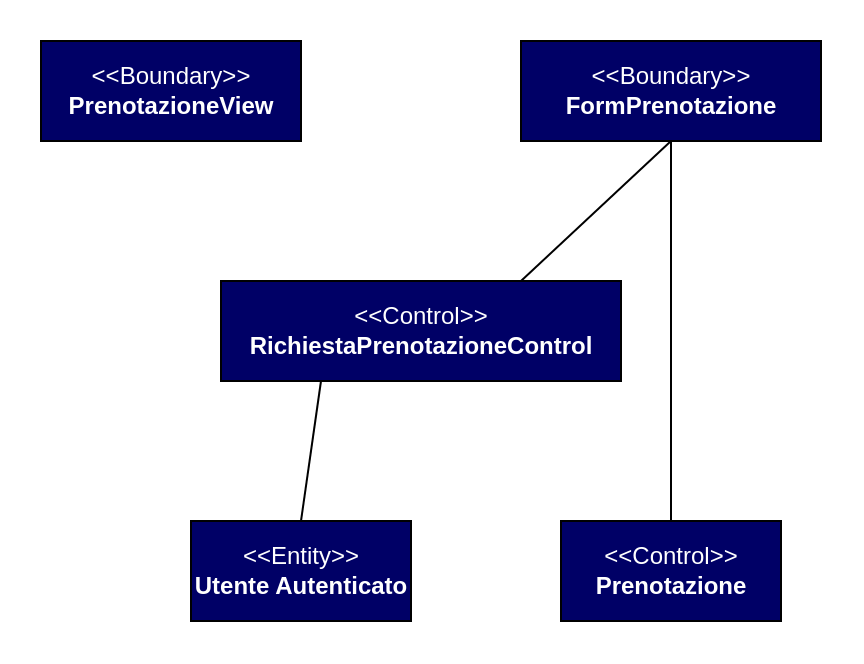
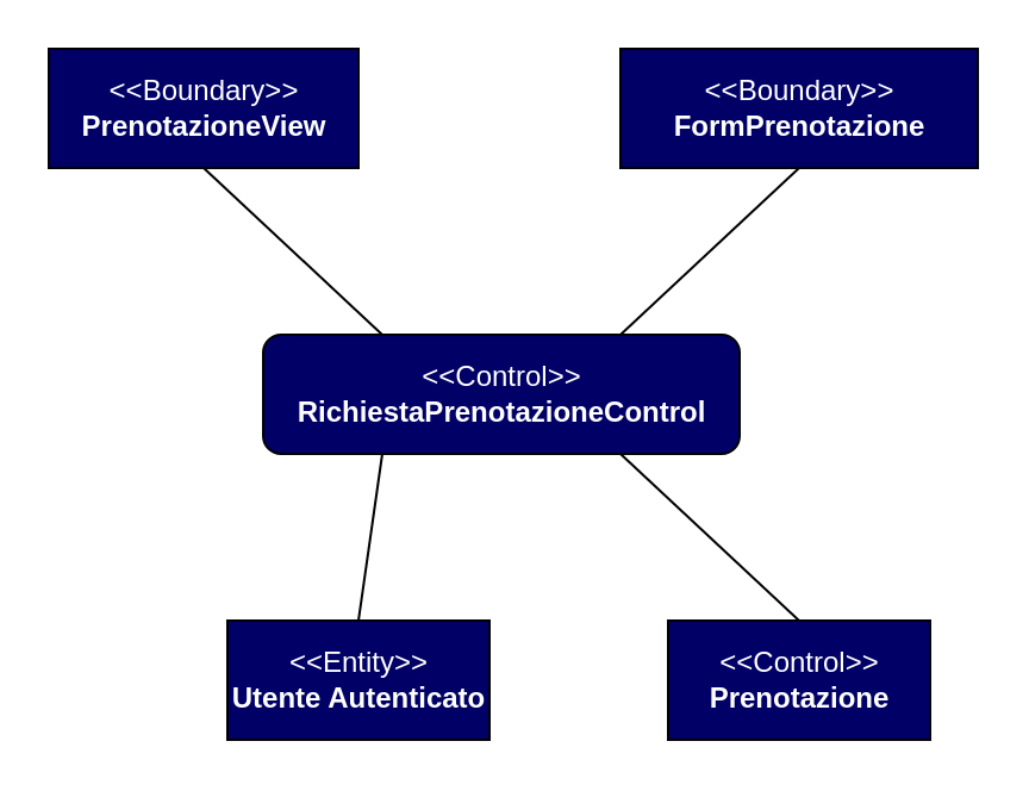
+ <mxCell id="6" value="" style="endArrow=none;html=1;entryX=0.5;entryY=1;entryDx=0;entryDy=0;exitX=0.25;exitY=0;exitDx=0;exitDy=0;" parent="1" source="5" target="4" edge="1"><mxGeometry width="50" height="50" relative="1" as="geometry"><mxPoint x="350" y="210" as="sourcePoint" /><mxPoint x="400" y="160" as="targetPoint" /></mxGeometry></mxCell>
- <mxCell id="5" value="&lt;font color=&quot;#ffffff&quot;&gt;&amp;lt;&amp;lt;Control&amp;gt;&amp;gt;&lt;br&gt;&lt;/font&gt;&lt;b&gt;&lt;font color=&quot;#ffffff&quot;&gt;RichiestaPrenotazioneControl&lt;/font&gt;&lt;br&gt;&lt;/b&gt;" style="html=1;fillColor=#000066;" parent="1" vertex="1"><mxGeometry x="110" y="140" width="200" height="50" as="geometry" /></mxCell>
+ <mxCell id="5" value="&lt;font color=&quot;#ffffff&quot;&gt;&amp;lt;&amp;lt;Control&amp;gt;&amp;gt;&lt;br&gt;&lt;/font&gt;&lt;b&gt;&lt;font color=&quot;#ffffff&quot;&gt;RichiestaPrenotazioneControl&lt;/font&gt;&lt;br&gt;&lt;/b&gt;" style="html=1;fillColor=#000066;rounded=1;" parent="1" vertex="1"><mxGeometry x="110" y="140" width="200" height="50" as="geometry" /></mxCell>
- <mxCell id="9" value="" style="endArrow=none;html=1;exitX=0.5;exitY=0;exitDx=0;exitDy=0;" parent="1" source="10" target="3" edge="1"><mxGeometry width="50" height="50" relative="1" as="geometry"><mxPoint x="330" y="250" as="sourcePoint" /><mxPoint x="245" y="180" as="targetPoint" /></mxGeometry></mxCell>
+ <mxCell id="9" value="" style="endArrow=none;html=1;entryX=0.75;entryY=1;entryDx=0;entryDy=0;exitX=0.5;exitY=0;exitDx=0;exitDy=0;" parent="1" source="10" target="5" edge="1"><mxGeometry width="50" height="50" relative="1" as="geometry"><mxPoint x="330" y="250" as="sourcePoint" /><mxPoint x="245" y="180" as="targetPoint" /></mxGeometry></mxCell>
